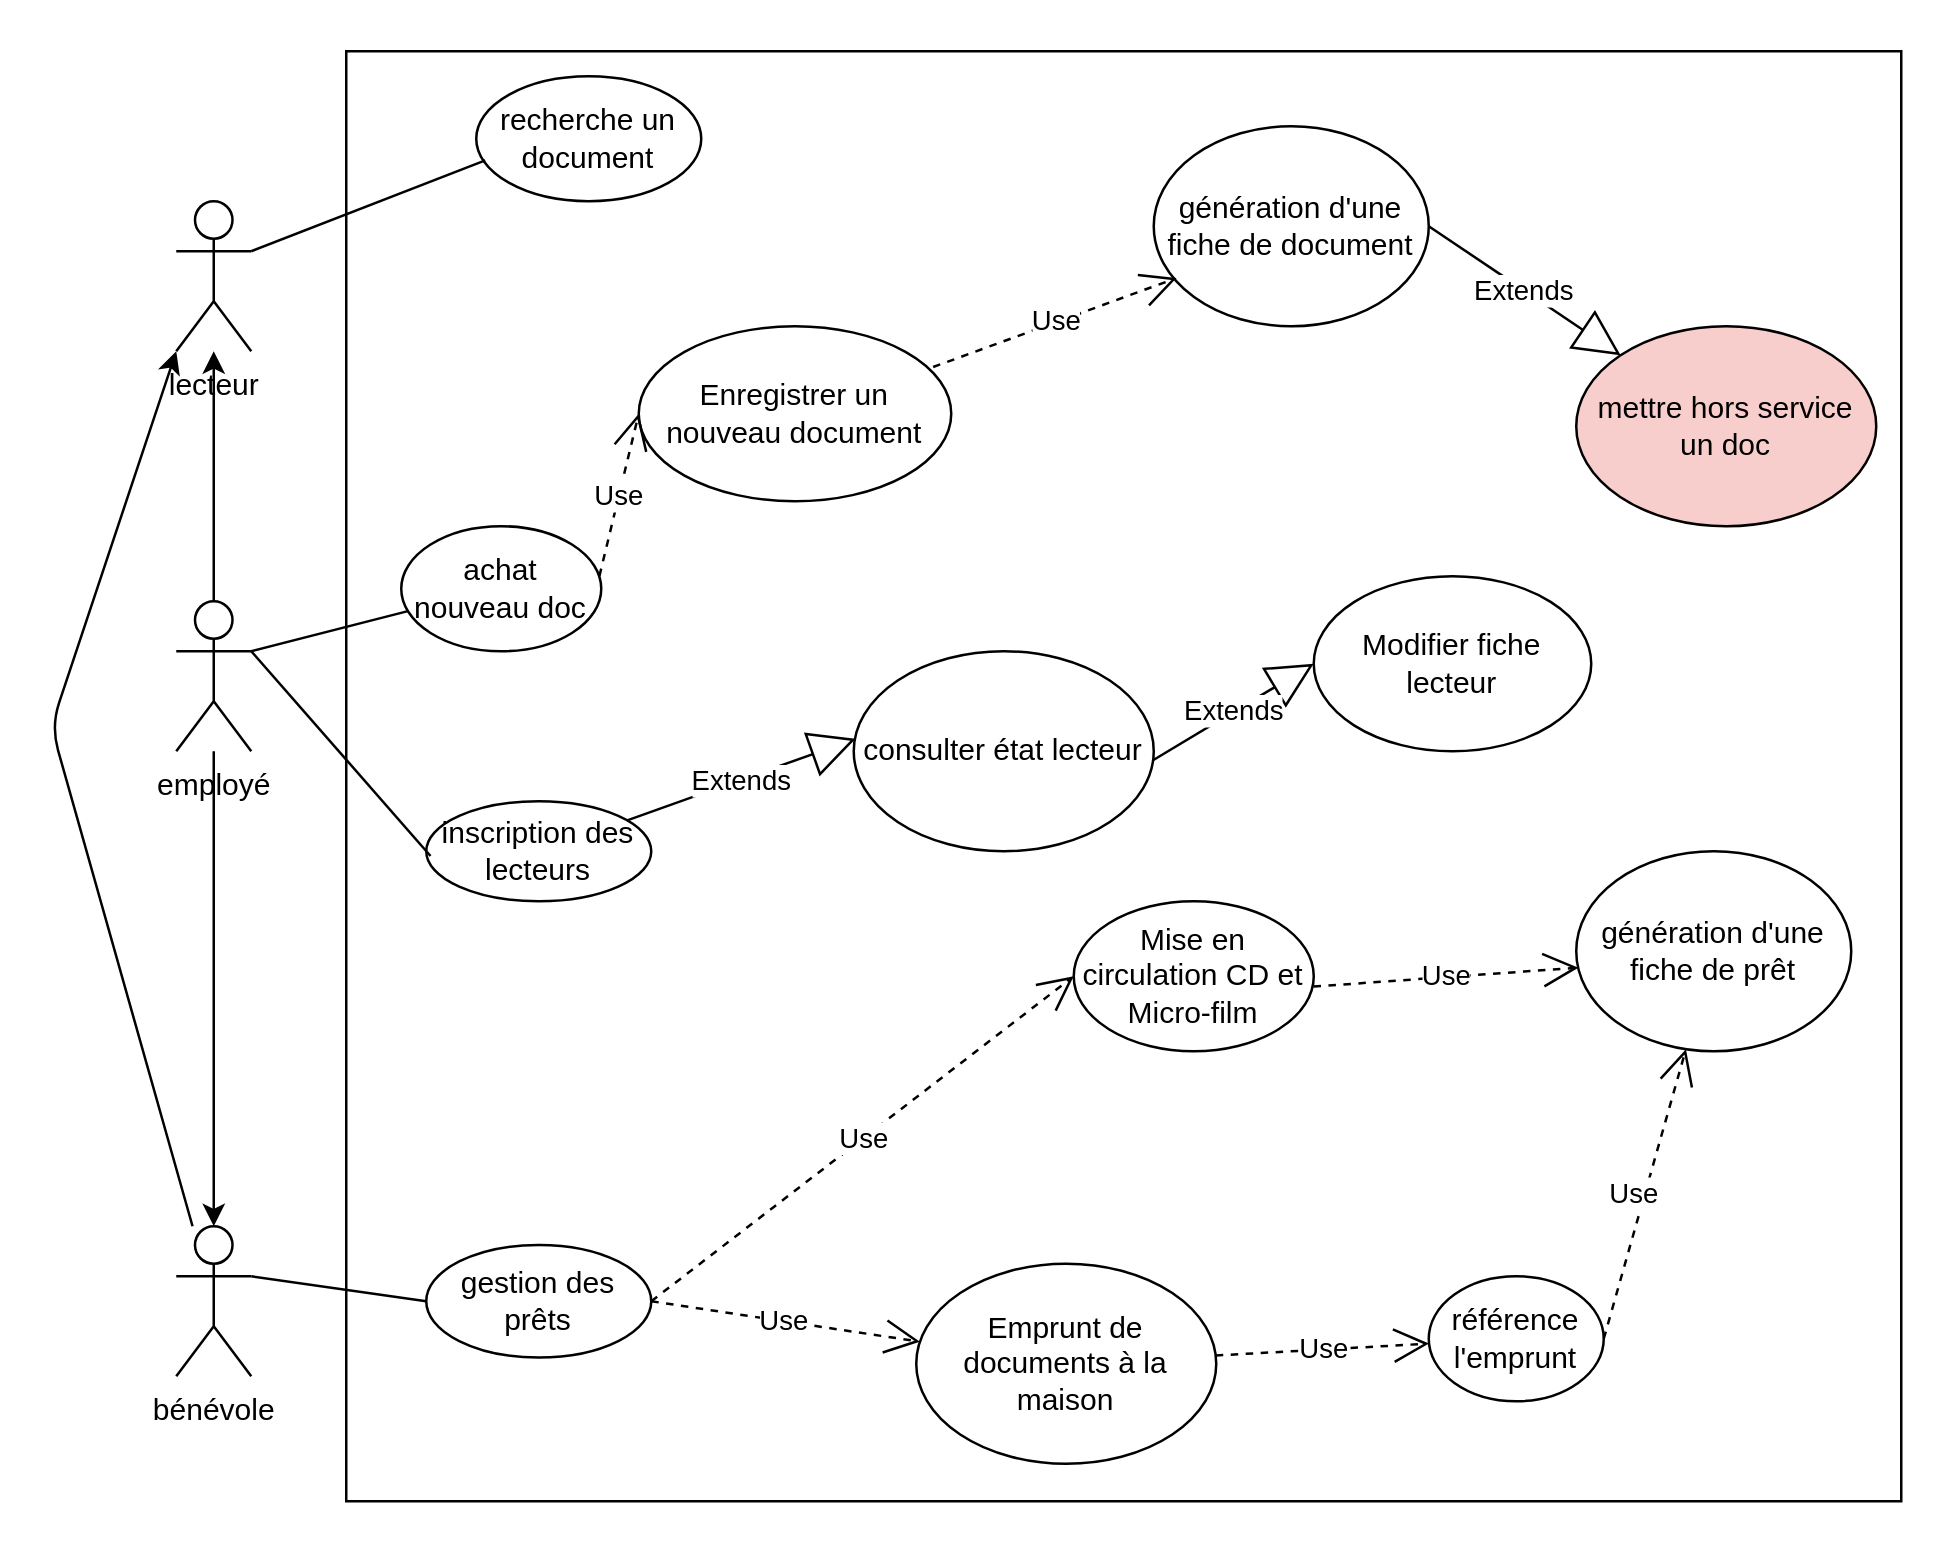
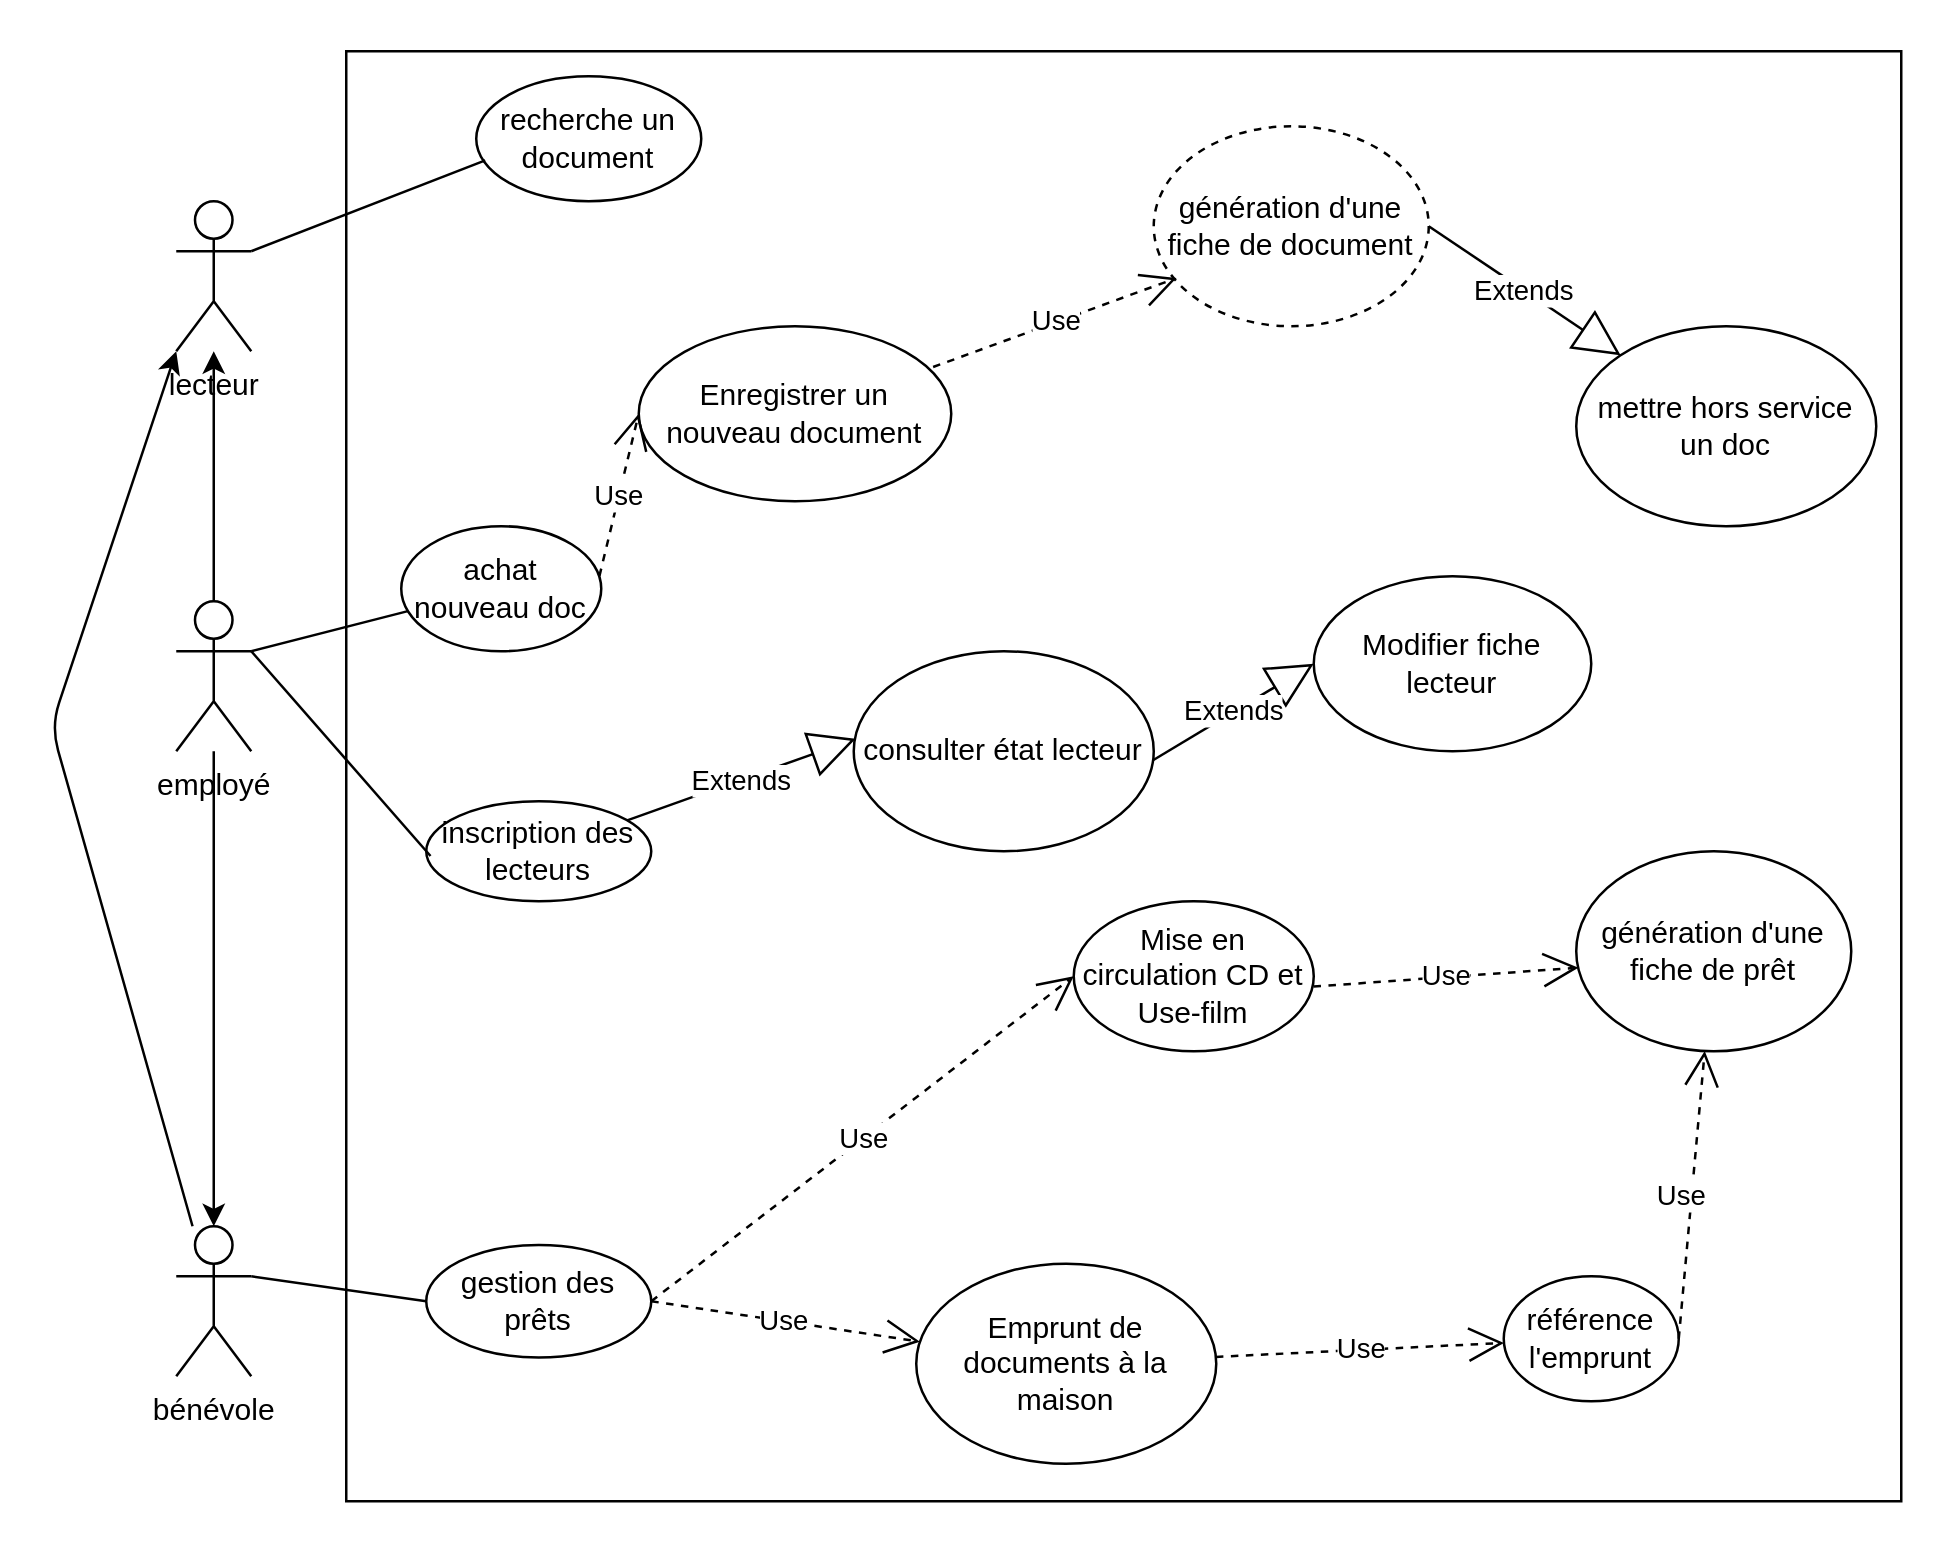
- <mxCell id="31" value="&lt;span&gt;génération d'une fiche de document&lt;/span&gt;" style="ellipse;whiteSpace=wrap;html=1;" parent="1" vertex="1"><mxGeometry x="461" y="50" width="110" height="80" as="geometry" /></mxCell>
+ <mxCell id="31" value="&lt;span&gt;génération d'une fiche de document&lt;/span&gt;" style="ellipse;whiteSpace=wrap;html=1;dashed=1;" parent="1" vertex="1"><mxGeometry x="461" y="50" width="110" height="80" as="geometry" /></mxCell>
- <mxCell id="19" value="mettre hors service un doc" style="ellipse;whiteSpace=wrap;html=1;fillColor=#f8cecc;" parent="1" vertex="1"><mxGeometry x="630" y="130" width="120" height="80" as="geometry" /></mxCell>
+ <mxCell id="19" value="mettre hors service un doc" style="ellipse;whiteSpace=wrap;html=1;" parent="1" vertex="1"><mxGeometry x="630" y="130" width="120" height="80" as="geometry" /></mxCell>
- <mxCell id="22" value="Mise en circulation CD et Micro-film" style="ellipse;whiteSpace=wrap;html=1;" parent="1" vertex="1"><mxGeometry x="429" y="360" width="96" height="60" as="geometry" /></mxCell>
+ <mxCell id="22" value="Mise en circulation CD et Use-film" style="ellipse;whiteSpace=wrap;html=1;" parent="1" vertex="1"><mxGeometry x="429" y="360" width="96" height="60" as="geometry" /></mxCell>
- <mxCell id="29" value="référence l'emprunt" style="ellipse;whiteSpace=wrap;html=1;" parent="1" vertex="1"><mxGeometry x="571" y="510" width="70" height="50" as="geometry" /></mxCell>
+ <mxCell id="29" value="référence l'emprunt" style="ellipse;whiteSpace=wrap;html=1;" parent="1" vertex="1"><mxGeometry x="601" y="510" width="70" height="50" as="geometry" /></mxCell>
